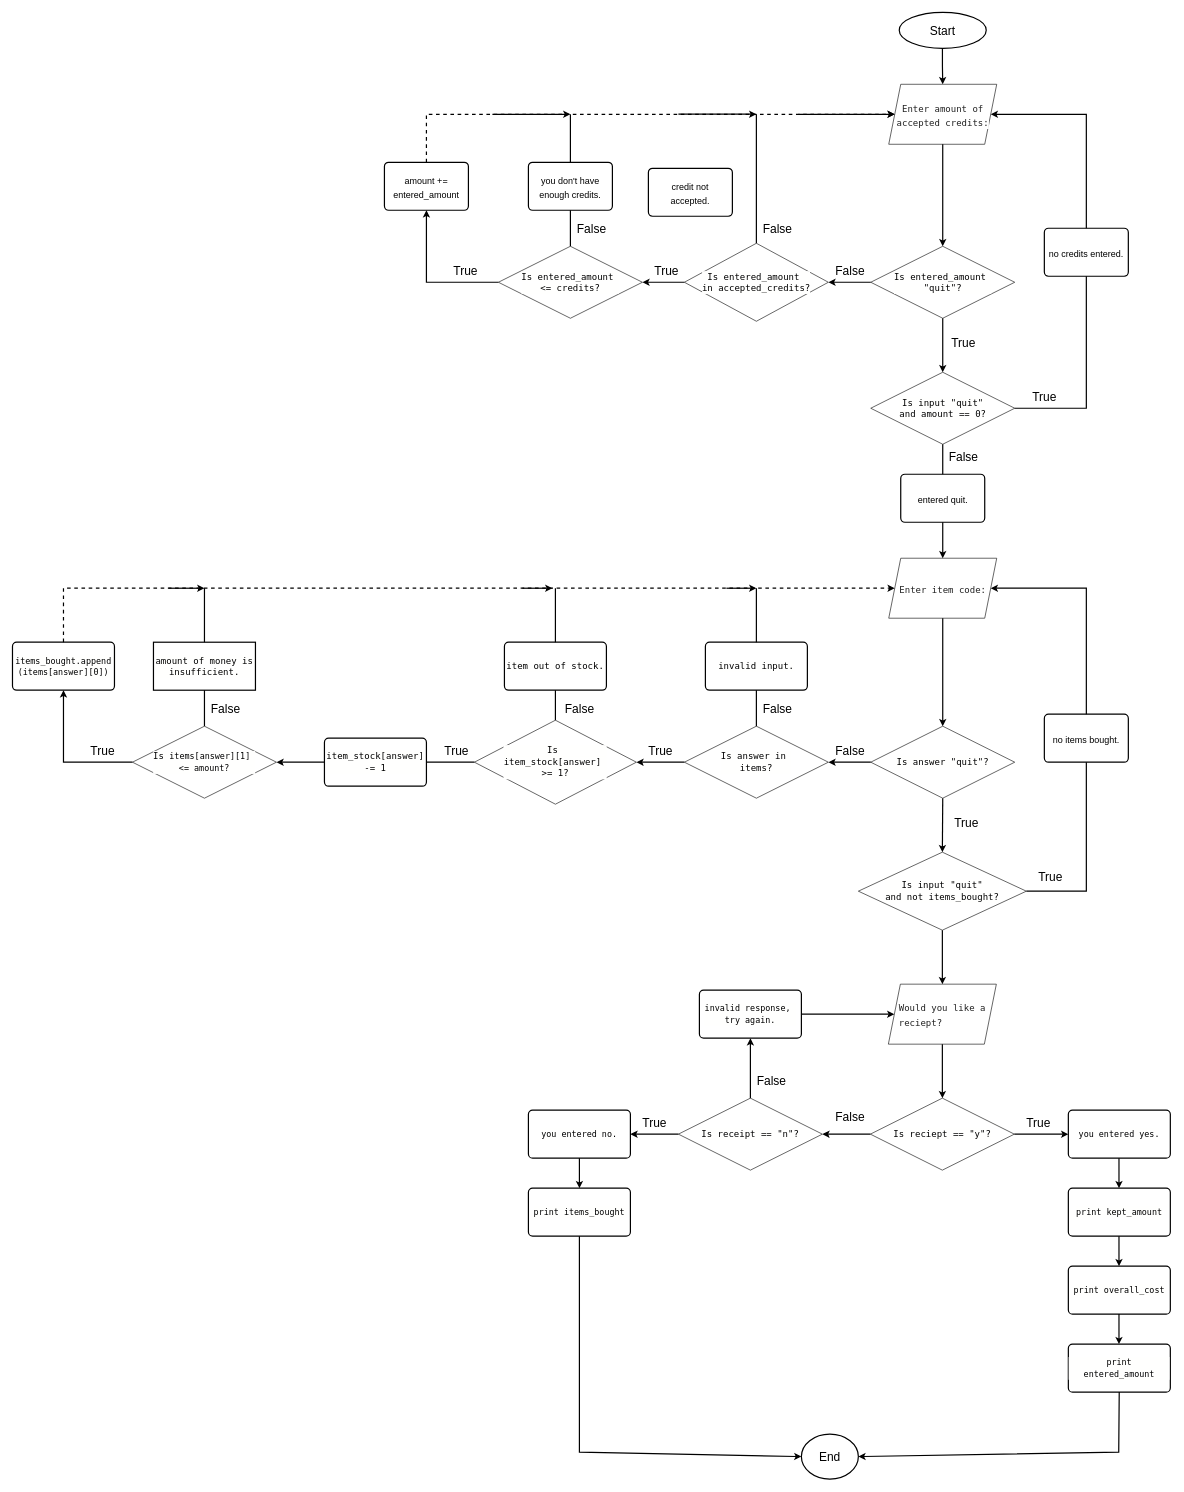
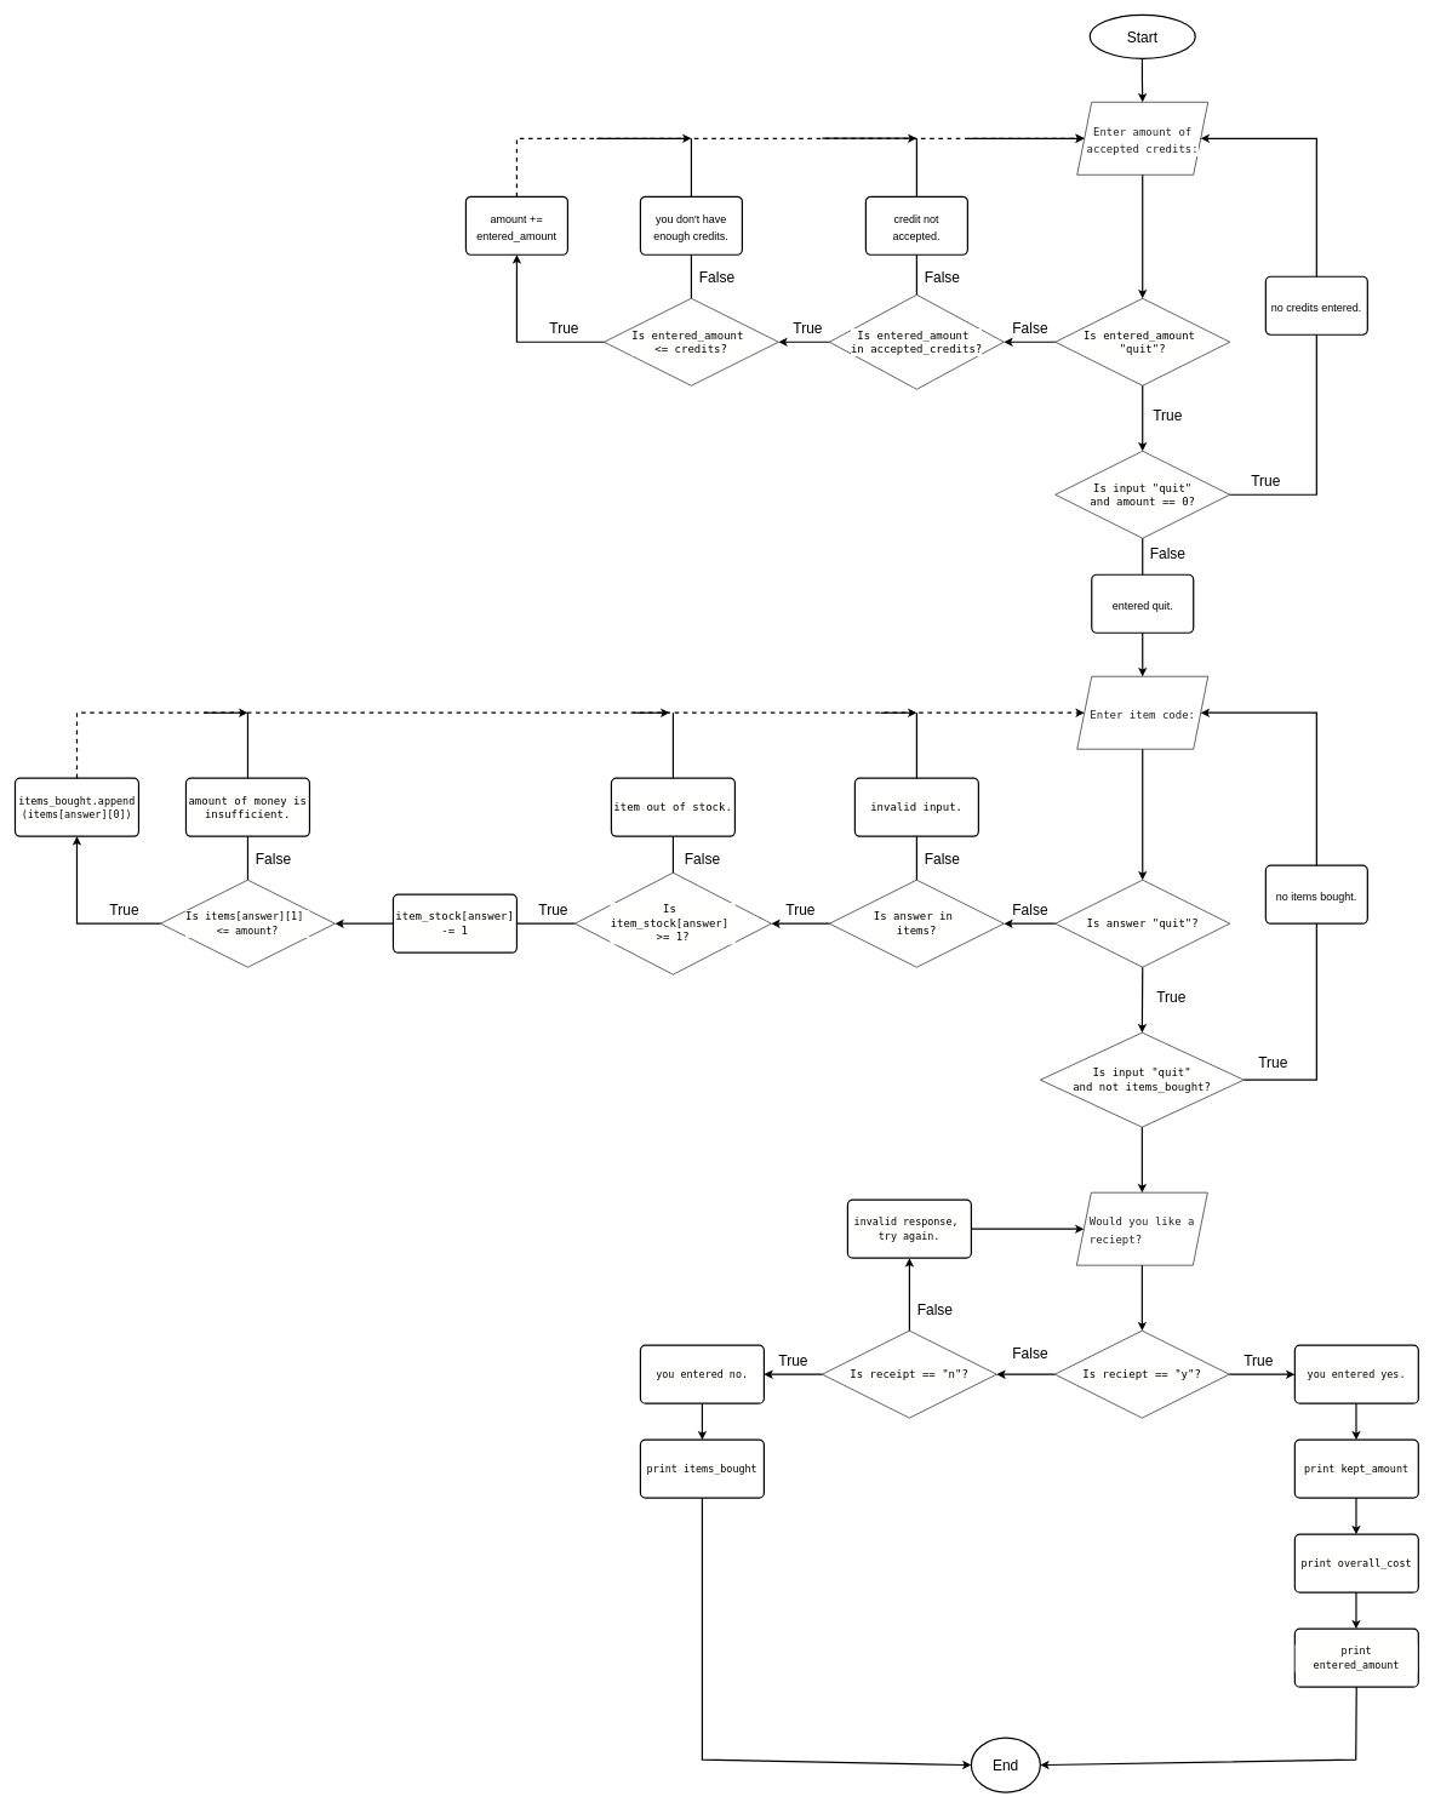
- <mxCell id="34" value="&lt;font style=&quot;font-size: 15px;&quot;&gt;credit not &lt;br&gt;accepted.&lt;/font&gt;" style="rounded=1;whiteSpace=wrap;html=1;absoluteArcSize=1;arcSize=14;strokeWidth=2;fontSize=20;fontColor=#000000;" vertex="1" parent="1"><mxGeometry x="1080" y="280" width="140" height="80" as="geometry" /></mxCell>
+ <mxCell id="34" value="&lt;font style=&quot;font-size: 15px;&quot;&gt;credit not &lt;br&gt;accepted.&lt;/font&gt;" style="rounded=1;whiteSpace=wrap;html=1;absoluteArcSize=1;arcSize=14;strokeWidth=2;fontSize=20;fontColor=#000000;" vertex="1" parent="1"><mxGeometry x="1190" y="270" width="140" height="80" as="geometry" /></mxCell>
- <mxCell id="57" value="&lt;font style=&quot;font-size: 15px;&quot;&gt;&lt;div style=&quot;background-color: rgb(255, 255, 254); font-family: monospace, Consolas, &amp;quot;Courier New&amp;quot;, monospace; line-height: 19px;&quot;&gt;amount of money is&lt;/div&gt;&lt;div style=&quot;background-color: rgb(255, 255, 254); font-family: monospace, Consolas, &amp;quot;Courier New&amp;quot;, monospace; line-height: 19px;&quot;&gt;insufficient.&lt;/div&gt;&lt;/font&gt;" style="whiteSpace=wrap;html=1;absoluteArcSize=1;arcSize=14;strokeWidth=2;fontSize=20;fontColor=#000000;rounded=0;" vertex="1" parent="1"><mxGeometry x="255.01" y="1070" width="170" height="80" as="geometry" /></mxCell>
+ <mxCell id="57" value="&lt;font style=&quot;font-size: 15px;&quot;&gt;&lt;div style=&quot;background-color: rgb(255, 255, 254); font-family: monospace, Consolas, &amp;quot;Courier New&amp;quot;, monospace; line-height: 19px;&quot;&gt;amount of money is&lt;/div&gt;&lt;div style=&quot;background-color: rgb(255, 255, 254); font-family: monospace, Consolas, &amp;quot;Courier New&amp;quot;, monospace; line-height: 19px;&quot;&gt;insufficient.&lt;/div&gt;&lt;/font&gt;" style="rounded=1;whiteSpace=wrap;html=1;absoluteArcSize=1;arcSize=14;strokeWidth=2;fontSize=20;fontColor=#000000;" vertex="1" parent="1"><mxGeometry x="255.01" y="1070" width="170" height="80" as="geometry" /></mxCell>
